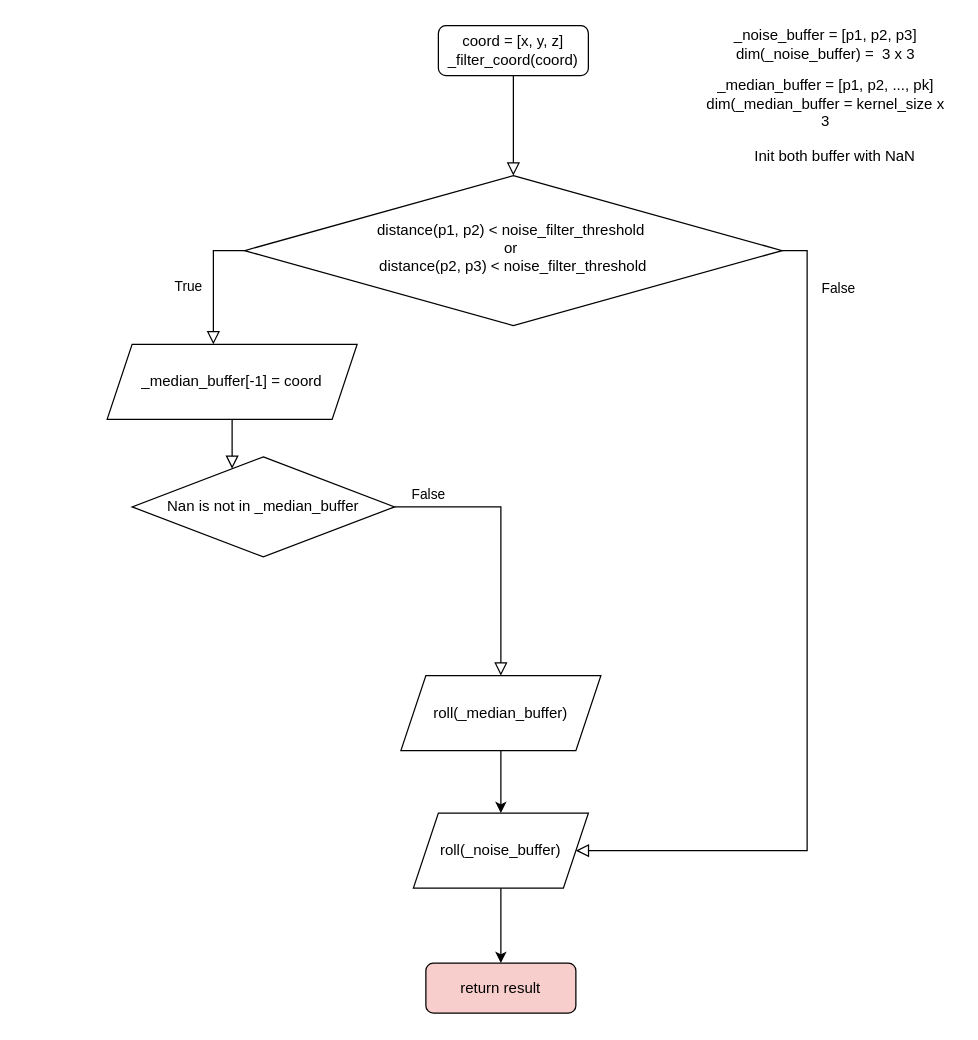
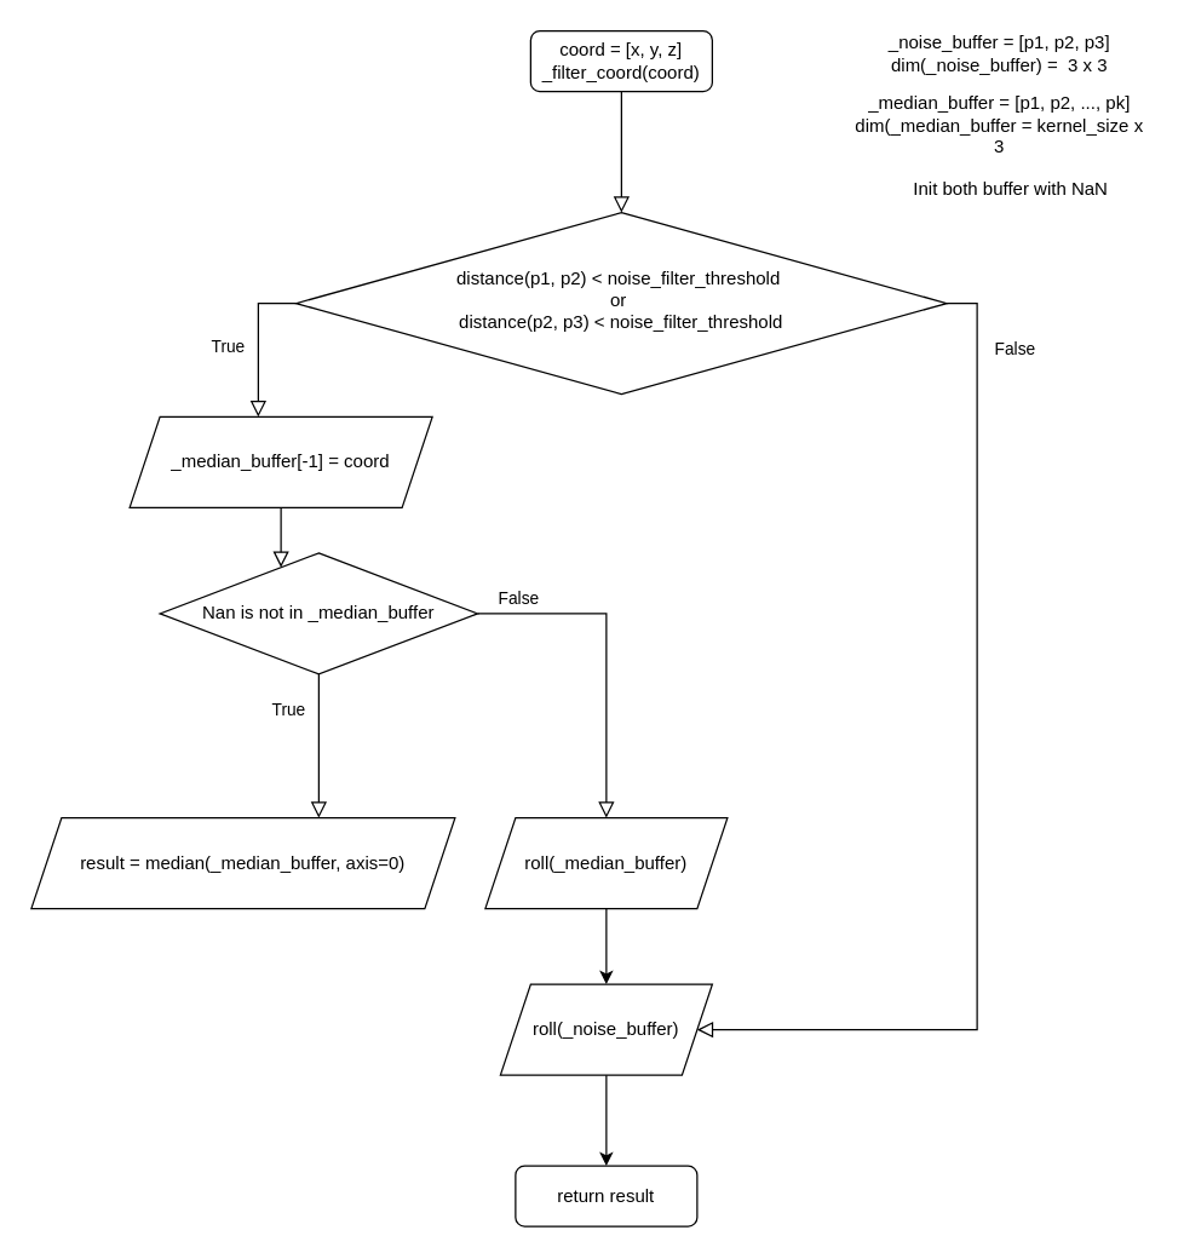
+ <mxCell id="17" value="True" style="edgeStyle=orthogonalEdgeStyle;rounded=0;html=1;jettySize=auto;orthogonalLoop=1;fontSize=11;endArrow=block;endFill=0;endSize=8;strokeWidth=1;shadow=0;labelBackgroundColor=none;" edge="1" parent="1" source="12" target="18"><mxGeometry x="-0.5" y="-20" relative="1" as="geometry"><mxPoint as="offset" /><mxPoint x="-180" y="489.996" as="sourcePoint" /><mxPoint x="-130" y="585.71" as="targetPoint" /><Array as="points"><mxPoint x="25" y="540" /><mxPoint x="25" y="540" /></Array></mxGeometry></mxCell>
+ <mxCell id="18" value="result = median(_median_buffer, axis=0)" style="shape=parallelogram;perimeter=parallelogramPerimeter;whiteSpace=wrap;html=1;fixedSize=1;" vertex="1" parent="1"><mxGeometry x="20" y="540" width="280" height="60" as="geometry" /></mxCell>
- <mxCell id="6" value="return result" style="rounded=1;whiteSpace=wrap;html=1;fontSize=12;glass=0;strokeWidth=1;shadow=0;fillColor=#f8cecc;" parent="1" vertex="1"><mxGeometry x="340" y="770" width="120" height="40" as="geometry" /></mxCell>
+ <mxCell id="6" value="return result" style="rounded=1;whiteSpace=wrap;html=1;fontSize=12;glass=0;strokeWidth=1;shadow=0;" parent="1" vertex="1"><mxGeometry x="340" y="770" width="120" height="40" as="geometry" /></mxCell>
